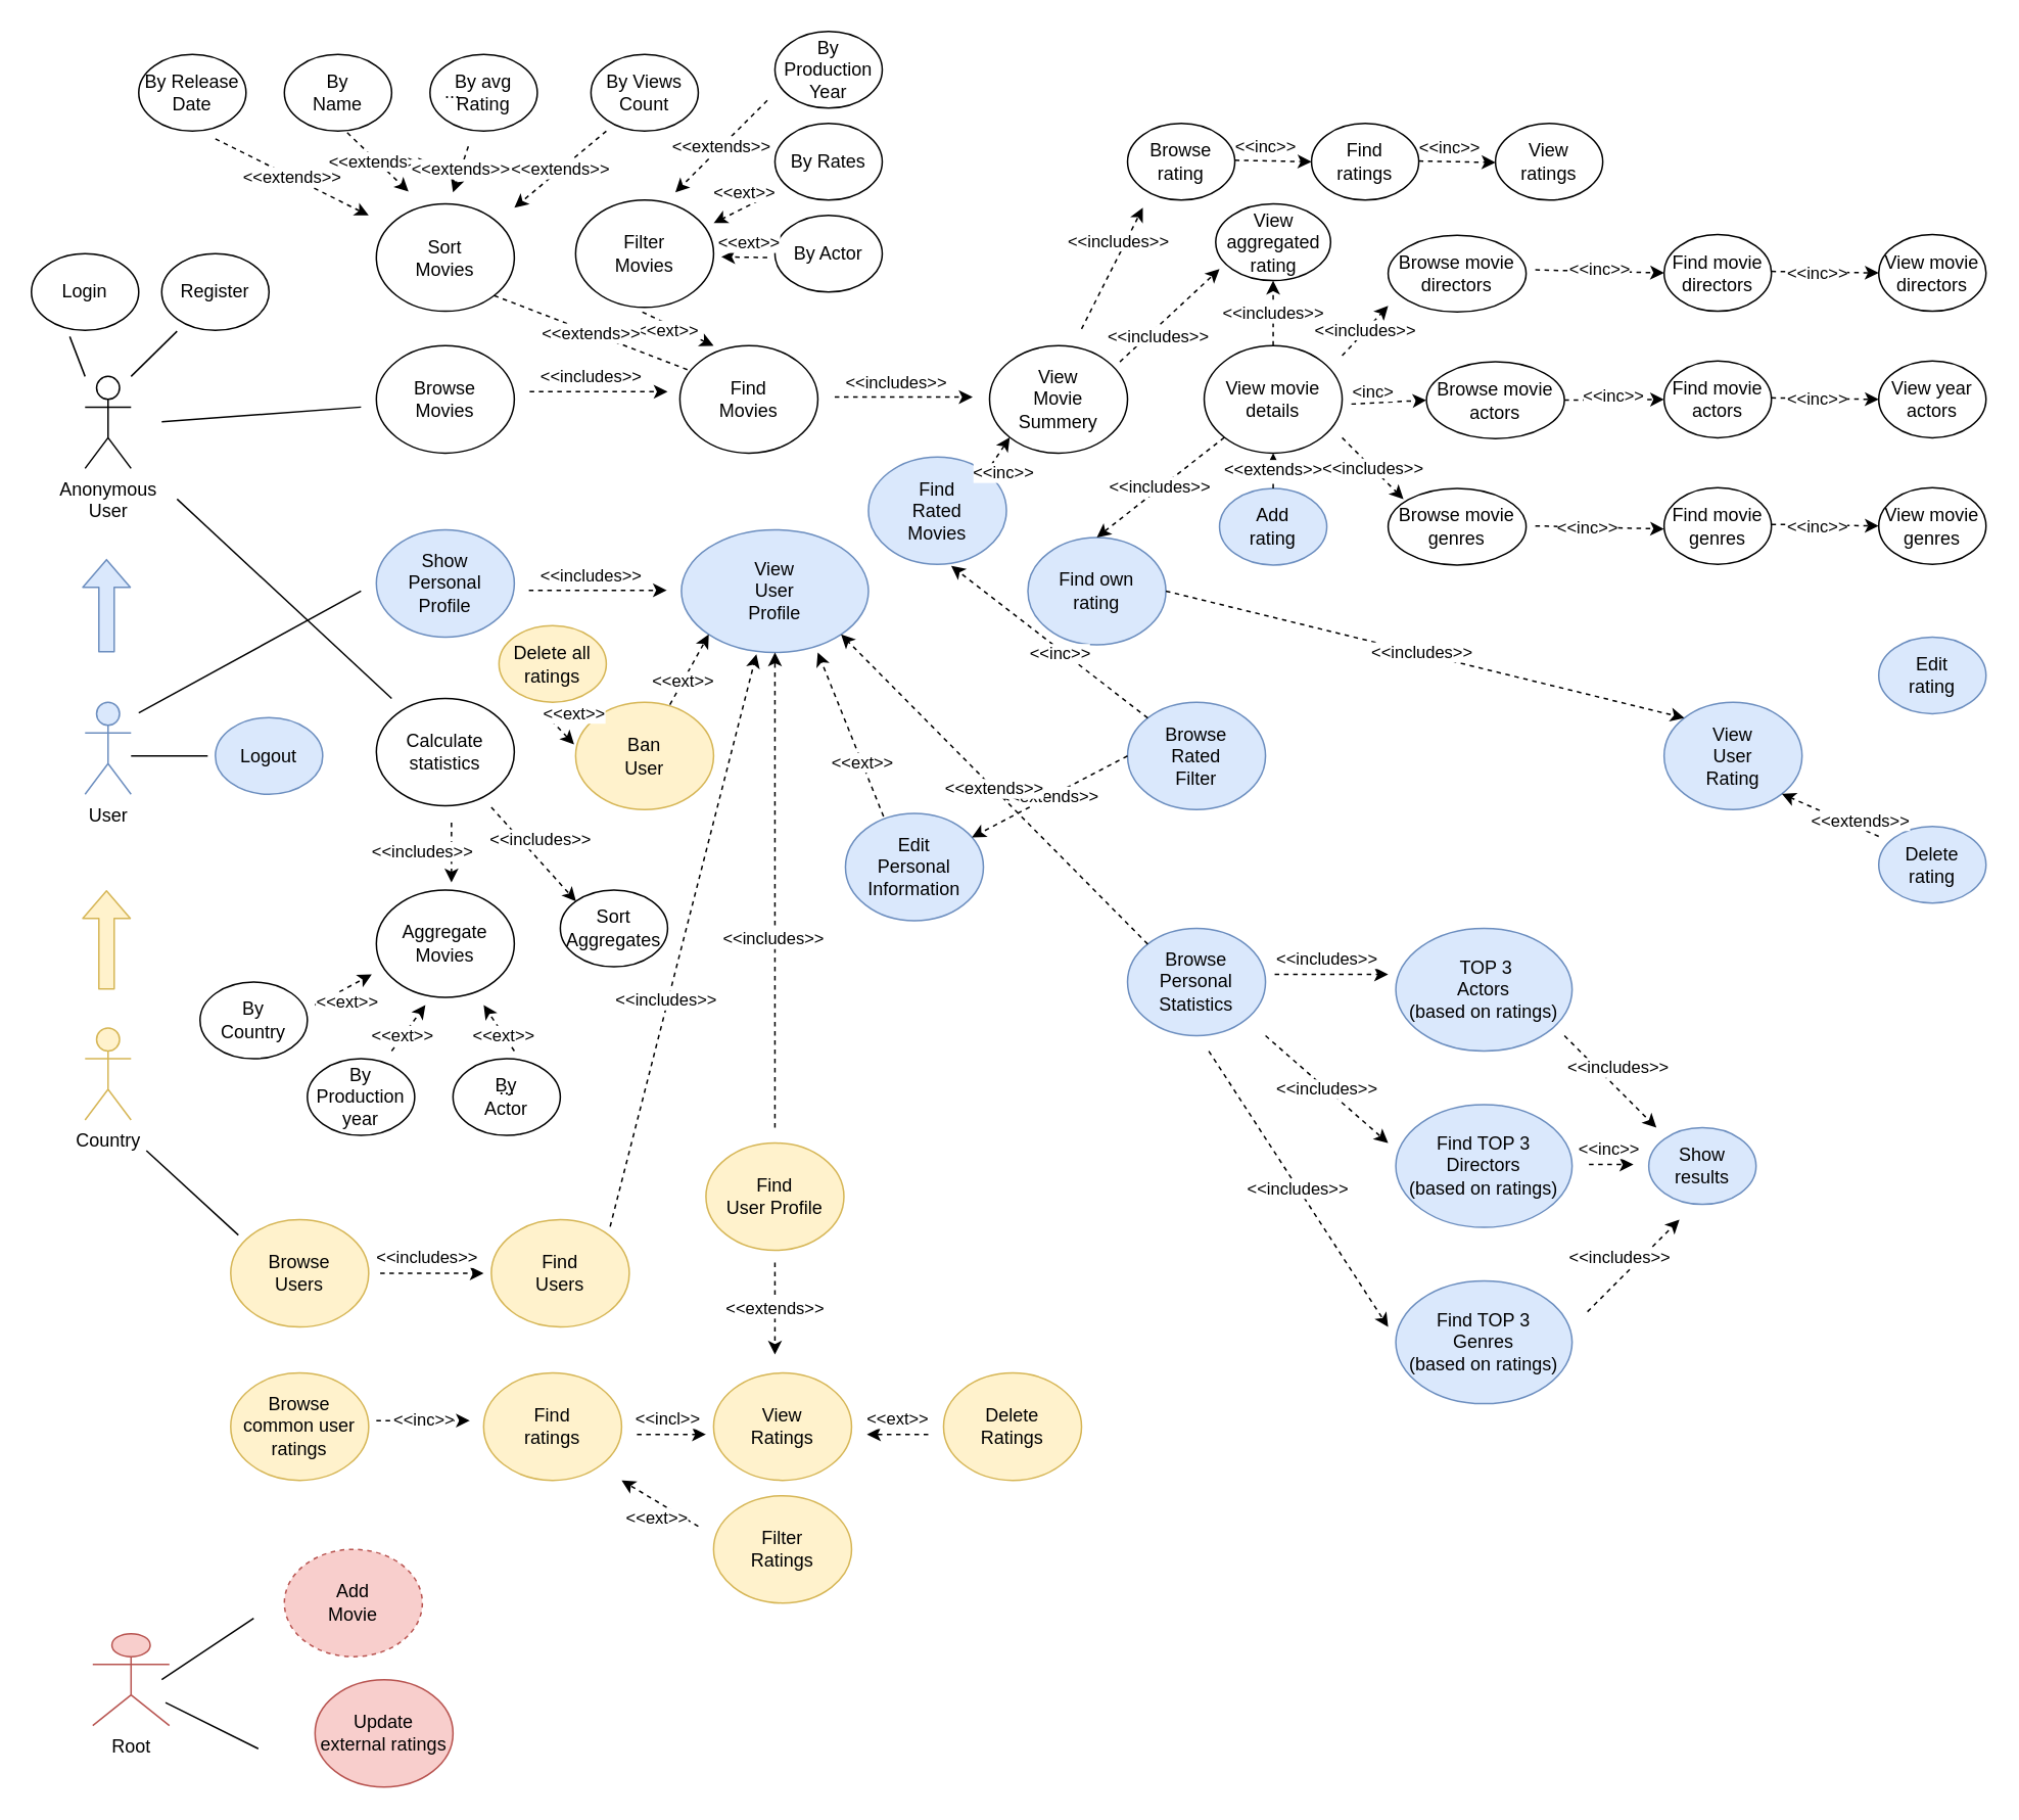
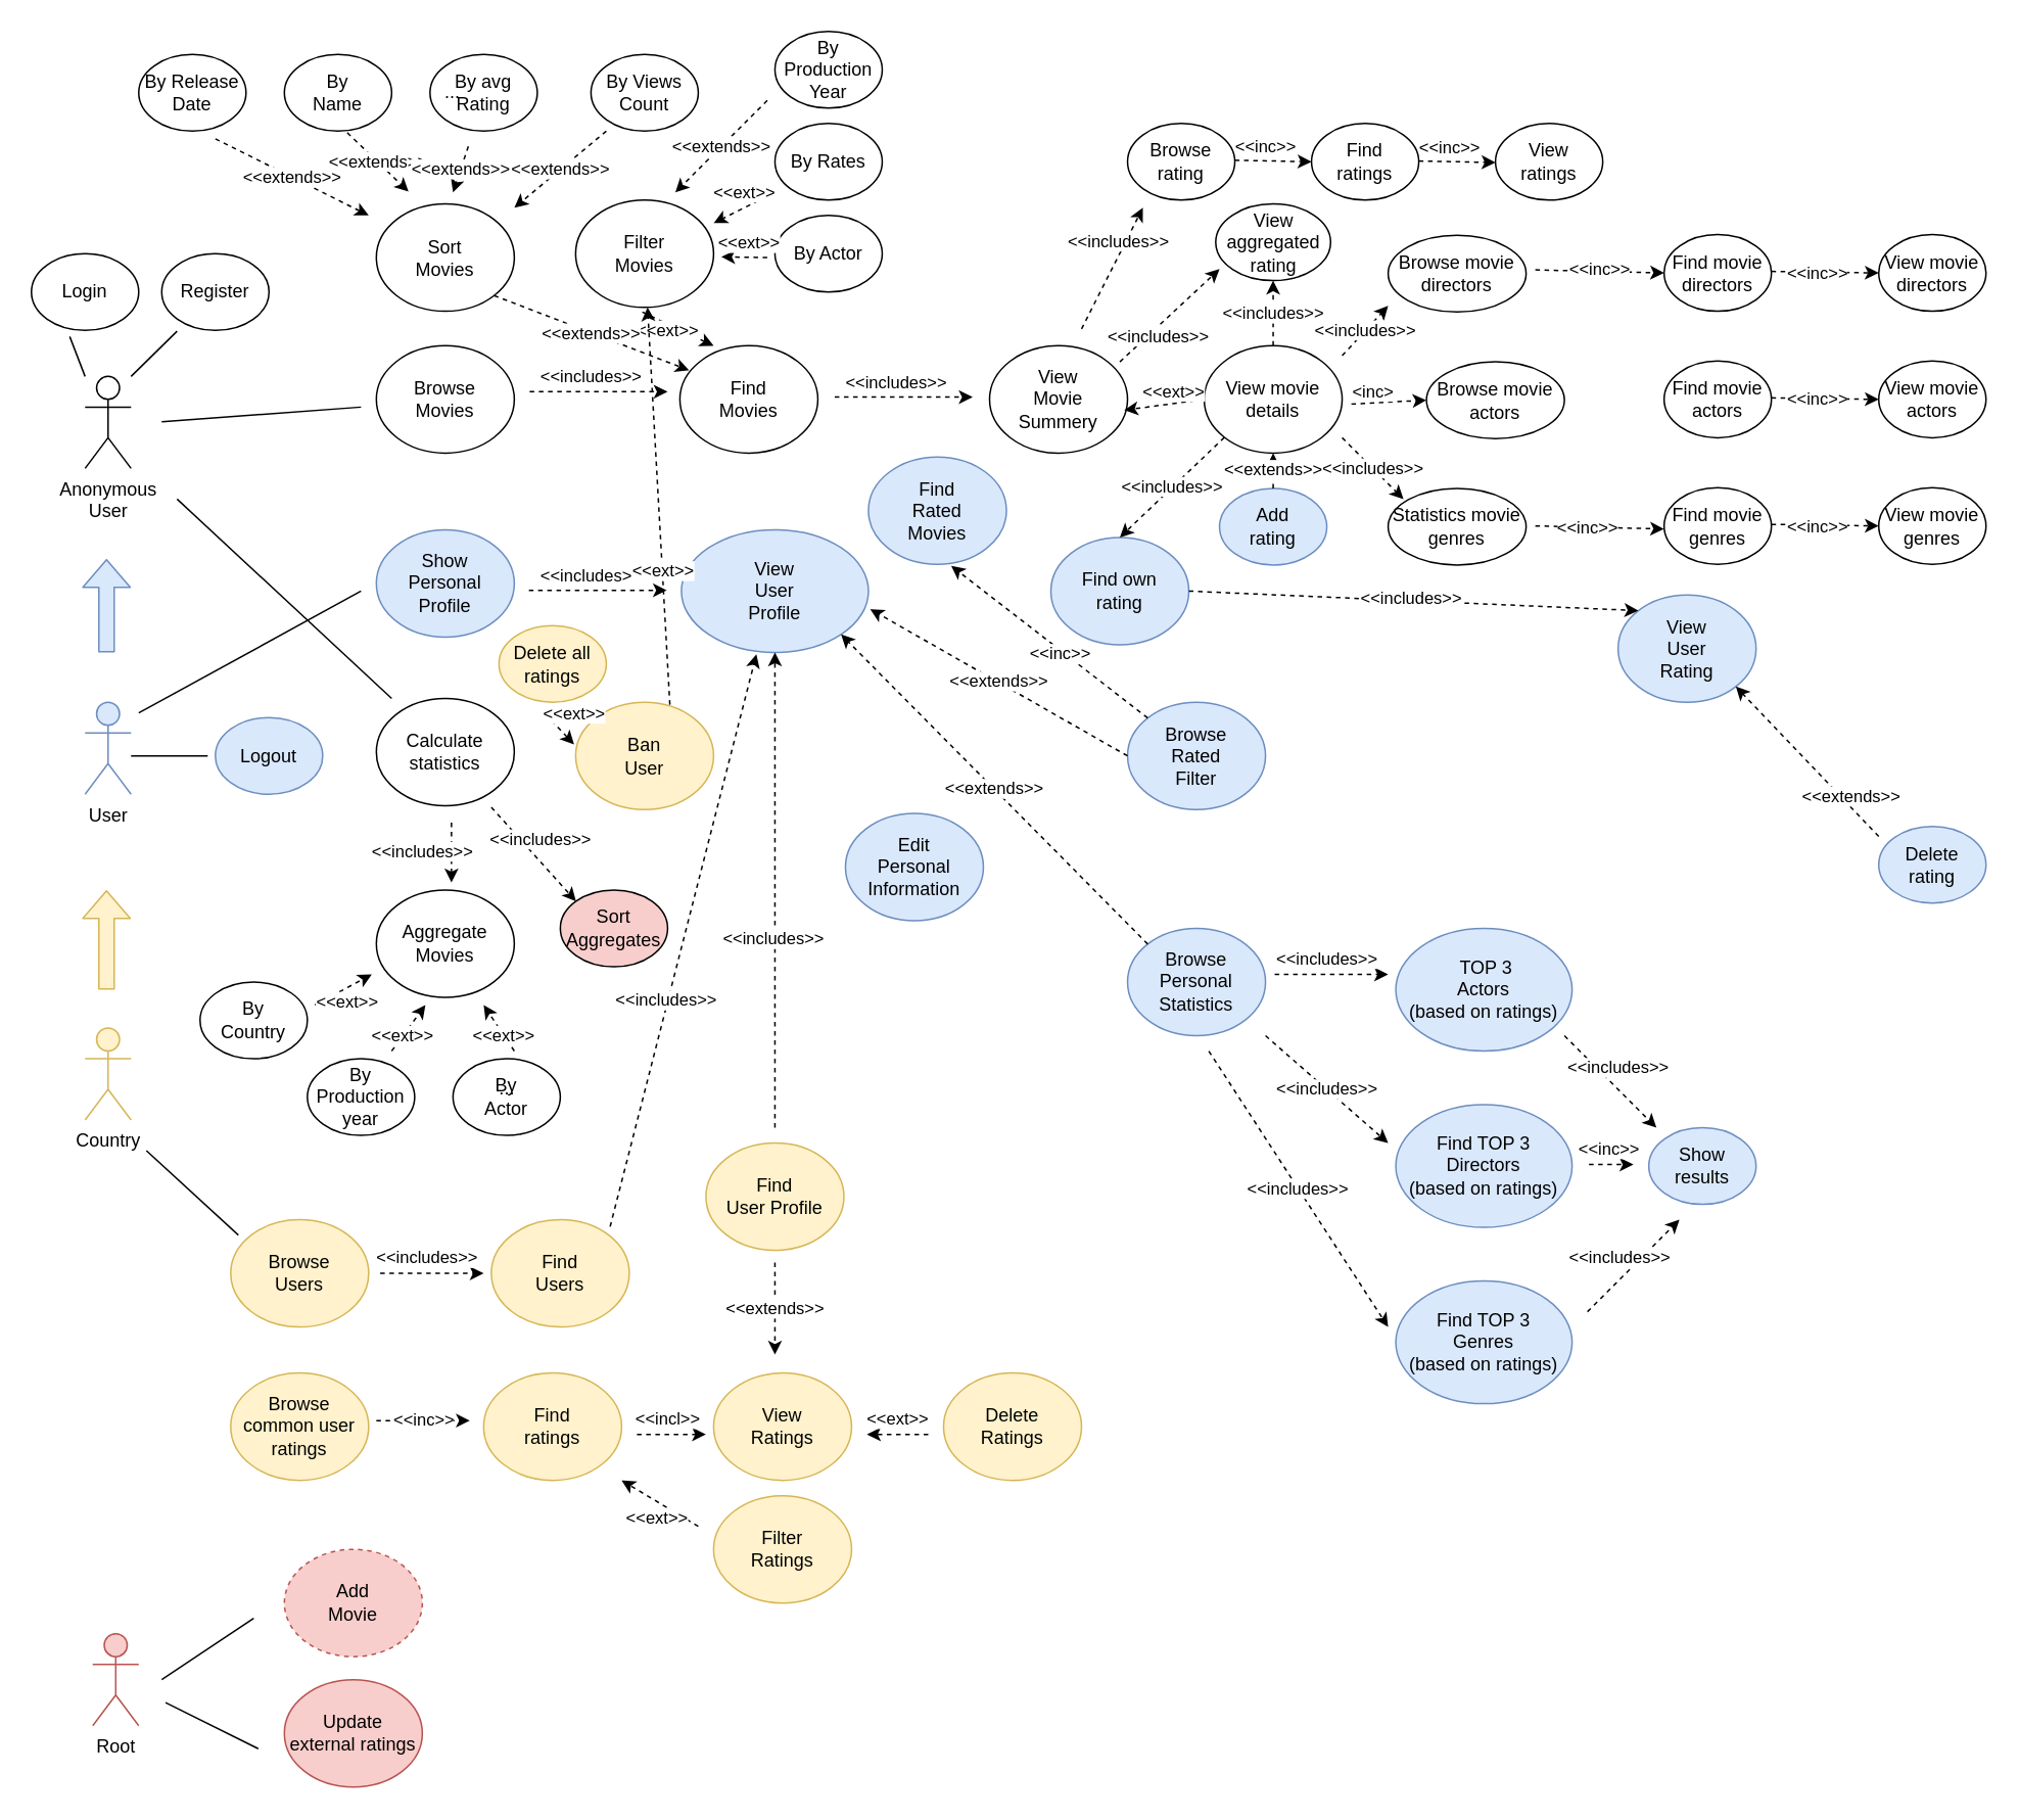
- <mxCell id="133" value="&amp;lt;&amp;lt;extends&amp;gt;&amp;gt;" style="endArrow=none;html=1;fillColor=#ffffff;dashed=1;exitX=1;exitY=1;exitDx=0;exitDy=0;entryX=0.067;entryY=0.229;entryDx=0;entryDy=0;entryPerimeter=0;" edge="1" parent="1" source="7" target="17"><mxGeometry width="50" height="50" relative="1" as="geometry"><mxPoint x="410" y="185" as="sourcePoint" /><mxPoint x="350" y="235" as="targetPoint" /></mxGeometry></mxCell>
+ <mxCell id="133" value="&amp;lt;&amp;lt;extends&amp;gt;&amp;gt;" style="endArrow=classic;html=1;fillColor=#ffffff;dashed=1;exitX=1;exitY=1;exitDx=0;exitDy=0;entryX=0.067;entryY=0.229;entryDx=0;entryDy=0;entryPerimeter=0;" edge="1" parent="1" source="7" target="17"><mxGeometry width="50" height="50" relative="1" as="geometry"><mxPoint x="410" y="185" as="sourcePoint" /><mxPoint x="350" y="235" as="targetPoint" /></mxGeometry></mxCell>
- <mxCell id="43" value="&amp;lt;&amp;lt;inc&amp;gt;&amp;gt;" style="endArrow=classic;html=1;fillColor=#ffffff;dashed=1;exitX=1;exitY=0.5;exitDx=0;exitDy=0;entryX=0;entryY=0.5;entryDx=0;entryDy=0;" parent="1" source="33" target="34" edge="1"><mxGeometry x="-0.012" y="2" width="50" height="50" relative="1" as="geometry"><mxPoint x="1010.5" y="258.5" as="sourcePoint" /><mxPoint x="1079.5" y="255" as="targetPoint" /><Array as="points" /><mxPoint as="offset" /></mxGeometry></mxCell>
- <mxCell id="35" value="&lt;div&gt;View year&lt;/div&gt;&lt;div&gt;actors&lt;br&gt;&lt;/div&gt;" style="ellipse;whiteSpace=wrap;html=1;" parent="1" vertex="1"><mxGeometry x="1225" y="235" width="70" height="50" as="geometry" /></mxCell>
+ <mxCell id="35" value="&lt;div&gt;View movie&lt;/div&gt;&lt;div&gt;actors&lt;br&gt;&lt;/div&gt;" style="ellipse;whiteSpace=wrap;html=1;" parent="1" vertex="1"><mxGeometry x="1225" y="235" width="70" height="50" as="geometry" /></mxCell>
+ <mxCell id="135" value="&lt;div&gt;&amp;lt;&amp;lt;ext&amp;gt;&amp;gt;&lt;/div&gt;" style="endArrow=classic;html=1;fillColor=#ffffff;dashed=1;exitX=0;exitY=0.5;exitDx=0;exitDy=0;entryX=0.976;entryY=0.6;entryDx=0;entryDy=0;entryPerimeter=0;" edge="1" parent="1" source="27" target="23"><mxGeometry x="-0.272" y="-8" width="50" height="50" relative="1" as="geometry"><mxPoint x="792.5" y="215" as="sourcePoint" /><mxPoint x="732.5" y="265" as="targetPoint" /><mxPoint as="offset" /></mxGeometry></mxCell>
- <mxCell id="137" value="&amp;lt;&amp;lt;inc&amp;gt;&amp;gt;" style="endArrow=classic;html=1;fillColor=#ffffff;dashed=1;entryX=0;entryY=1;entryDx=0;entryDy=0;exitX=1;exitY=0;exitDx=0;exitDy=0;" edge="1" parent="1" source="77" target="23"><mxGeometry x="-0.544" y="-10" width="50" height="50" relative="1" as="geometry"><mxPoint x="635" y="297.5" as="sourcePoint" /><mxPoint x="725" y="297.5" as="targetPoint" /><mxPoint as="offset" /></mxGeometry></mxCell>
- <mxCell id="36" value="&lt;div&gt;Browse movie&lt;/div&gt;&lt;div&gt;genres&lt;br&gt;&lt;/div&gt;" style="ellipse;whiteSpace=wrap;html=1;" parent="1" vertex="1"><mxGeometry x="905" y="318" width="90" height="50" as="geometry" /></mxCell>
+ <mxCell id="36" value="&lt;div&gt;Statistics movie&lt;/div&gt;&lt;div&gt;genres&lt;br&gt;&lt;/div&gt;" style="ellipse;whiteSpace=wrap;html=1;" parent="1" vertex="1"><mxGeometry x="905" y="318" width="90" height="50" as="geometry" /></mxCell>
- <mxCell id="73" value="&lt;div&gt;Find own&lt;/div&gt;&lt;div&gt;rating&lt;br&gt;&lt;/div&gt;" style="ellipse;whiteSpace=wrap;html=1;fillColor=#dae8fc;strokeColor=#6c8ebf;" parent="1" vertex="1"><mxGeometry x="670" y="350" width="90" height="70" as="geometry" /></mxCell>
+ <mxCell id="73" value="&lt;div&gt;Find own&lt;/div&gt;&lt;div&gt;rating&lt;br&gt;&lt;/div&gt;" style="ellipse;whiteSpace=wrap;html=1;fillColor=#dae8fc;strokeColor=#6c8ebf;" parent="1" vertex="1"><mxGeometry x="685" y="350" width="90" height="70" as="geometry" /></mxCell>
- <mxCell id="107" value="&amp;lt;&amp;lt;ext&amp;gt;&amp;gt;" style="endArrow=classic;html=1;fillColor=#ffffff;dashed=1;entryX=0;entryY=1;entryDx=0;entryDy=0;exitX=0.683;exitY=0.023;exitDx=0;exitDy=0;exitPerimeter=0;" parent="1" target="22" edge="1" source="71"><mxGeometry x="-0.333" width="50" height="50" relative="1" as="geometry"><mxPoint x="445" y="455" as="sourcePoint" /><mxPoint x="428" y="415" as="targetPoint" /><mxPoint as="offset" /></mxGeometry></mxCell>
+ <mxCell id="107" value="&amp;lt;&amp;lt;ext&amp;gt;&amp;gt;" style="endArrow=classic;html=1;fillColor=#ffffff;dashed=1;exitX=0.683;exitY=0.023;exitDx=0;exitDy=0;exitPerimeter=0;" parent="1" target="13" edge="1" source="71"><mxGeometry x="-0.333" width="50" height="50" relative="1" as="geometry"><mxPoint x="445" y="455" as="sourcePoint" /><mxPoint x="428" y="415" as="targetPoint" /><mxPoint as="offset" /></mxGeometry></mxCell>
- <mxCell id="78" value="&lt;div&gt;Edit&lt;/div&gt;&lt;div&gt;rating&lt;br&gt;&lt;/div&gt;" style="ellipse;whiteSpace=wrap;html=1;fillColor=#dae8fc;strokeColor=#6c8ebf;" parent="1" vertex="1"><mxGeometry x="1225" y="415" width="70" height="50" as="geometry" /></mxCell>
- <mxCell id="108" value="&amp;lt;&amp;lt;ext&amp;gt;&amp;gt;" style="endArrow=classic;html=1;fillColor=#ffffff;dashed=1;entryX=0.729;entryY=1;entryDx=0;entryDy=0;exitX=0.276;exitY=0.029;exitDx=0;exitDy=0;entryPerimeter=0;exitPerimeter=0;" parent="1" edge="1" target="22" source="70"><mxGeometry x="-0.333" width="50" height="50" relative="1" as="geometry"><mxPoint x="535" y="485" as="sourcePoint" /><mxPoint x="519.988" y="435" as="targetPoint" /><mxPoint as="offset" /></mxGeometry></mxCell>
- <mxCell id="74" value="&lt;div&gt;View&lt;/div&gt;&lt;div&gt;User&lt;/div&gt;&lt;div&gt;Rating&lt;br&gt;&lt;/div&gt;" style="ellipse;whiteSpace=wrap;html=1;fillColor=#dae8fc;strokeColor=#6c8ebf;" parent="1" vertex="1"><mxGeometry x="1085" y="457.5" width="90" height="70" as="geometry" /></mxCell>
+ <mxCell id="74" value="&lt;div&gt;View&lt;/div&gt;&lt;div&gt;User&lt;/div&gt;&lt;div&gt;Rating&lt;br&gt;&lt;/div&gt;" style="ellipse;whiteSpace=wrap;html=1;fillColor=#dae8fc;strokeColor=#6c8ebf;" parent="1" vertex="1"><mxGeometry x="1055" y="387.5" width="90" height="70" as="geometry" /></mxCell>
- <mxCell id="105" value="&amp;lt;&amp;lt;extends&amp;gt;&amp;gt;" style="endArrow=classic;html=1;fillColor=#ffffff;dashed=1;exitX=0;exitY=0.5;exitDx=0;exitDy=0;" parent="1" edge="1" target="70" source="76"><mxGeometry width="50" height="50" relative="1" as="geometry"><mxPoint x="725" y="485" as="sourcePoint" /><mxPoint x="575" y="405" as="targetPoint" /></mxGeometry></mxCell>
+ <mxCell id="105" value="&amp;lt;&amp;lt;extends&amp;gt;&amp;gt;" style="endArrow=classic;html=1;fillColor=#ffffff;dashed=1;exitX=0;exitY=0.5;exitDx=0;exitDy=0;entryX=1.009;entryY=0.647;entryDx=0;entryDy=0;entryPerimeter=0;" parent="1" edge="1" target="22" source="76"><mxGeometry width="50" height="50" relative="1" as="geometry"><mxPoint x="725" y="485" as="sourcePoint" /><mxPoint x="575" y="405" as="targetPoint" /></mxGeometry></mxCell>
- <mxCell id="69" value="&lt;div&gt;Sort&lt;/div&gt;&lt;div&gt;Aggregates&lt;br&gt;&lt;/div&gt;" style="ellipse;whiteSpace=wrap;html=1;" parent="1" vertex="1"><mxGeometry x="365" y="580" width="70" height="50" as="geometry" /></mxCell>
+ <mxCell id="69" value="&lt;div&gt;Sort&lt;/div&gt;&lt;div&gt;Aggregates&lt;br&gt;&lt;/div&gt;" style="ellipse;whiteSpace=wrap;html=1;fillColor=#f8cecc;" parent="1" vertex="1"><mxGeometry x="365" y="580" width="70" height="50" as="geometry" /></mxCell>
- <mxCell id="85" value="Root" style="shape=umlActor;verticalLabelPosition=bottom;labelBackgroundColor=#ffffff;verticalAlign=top;html=1;outlineConnect=0;fillColor=#f8cecc;strokeColor=#b85450;" parent="1" vertex="1"><mxGeometry x="60" y="1065" width="50" height="60" as="geometry" /></mxCell>
+ <mxCell id="85" value="Root" style="shape=umlActor;verticalLabelPosition=bottom;labelBackgroundColor=#ffffff;verticalAlign=top;html=1;outlineConnect=0;fillColor=#f8cecc;strokeColor=#b85450;" parent="1" vertex="1"><mxGeometry x="60" y="1065" width="30" height="60" as="geometry" /></mxCell>
- <mxCell id="87" value="&lt;div&gt;Update&lt;/div&gt;&lt;div&gt;external ratings&lt;br&gt;&lt;/div&gt;" style="ellipse;whiteSpace=wrap;html=1;fillColor=#f8cecc;strokeColor=#b85450;" parent="1" vertex="1"><mxGeometry x="205" y="1095" width="90" height="70" as="geometry" /></mxCell>
+ <mxCell id="87" value="&lt;div&gt;Update&lt;/div&gt;&lt;div&gt;external ratings&lt;br&gt;&lt;/div&gt;" style="ellipse;whiteSpace=wrap;html=1;fillColor=#f8cecc;strokeColor=#b85450;" parent="1" vertex="1"><mxGeometry x="185" y="1095" width="90" height="70" as="geometry" /></mxCell>
